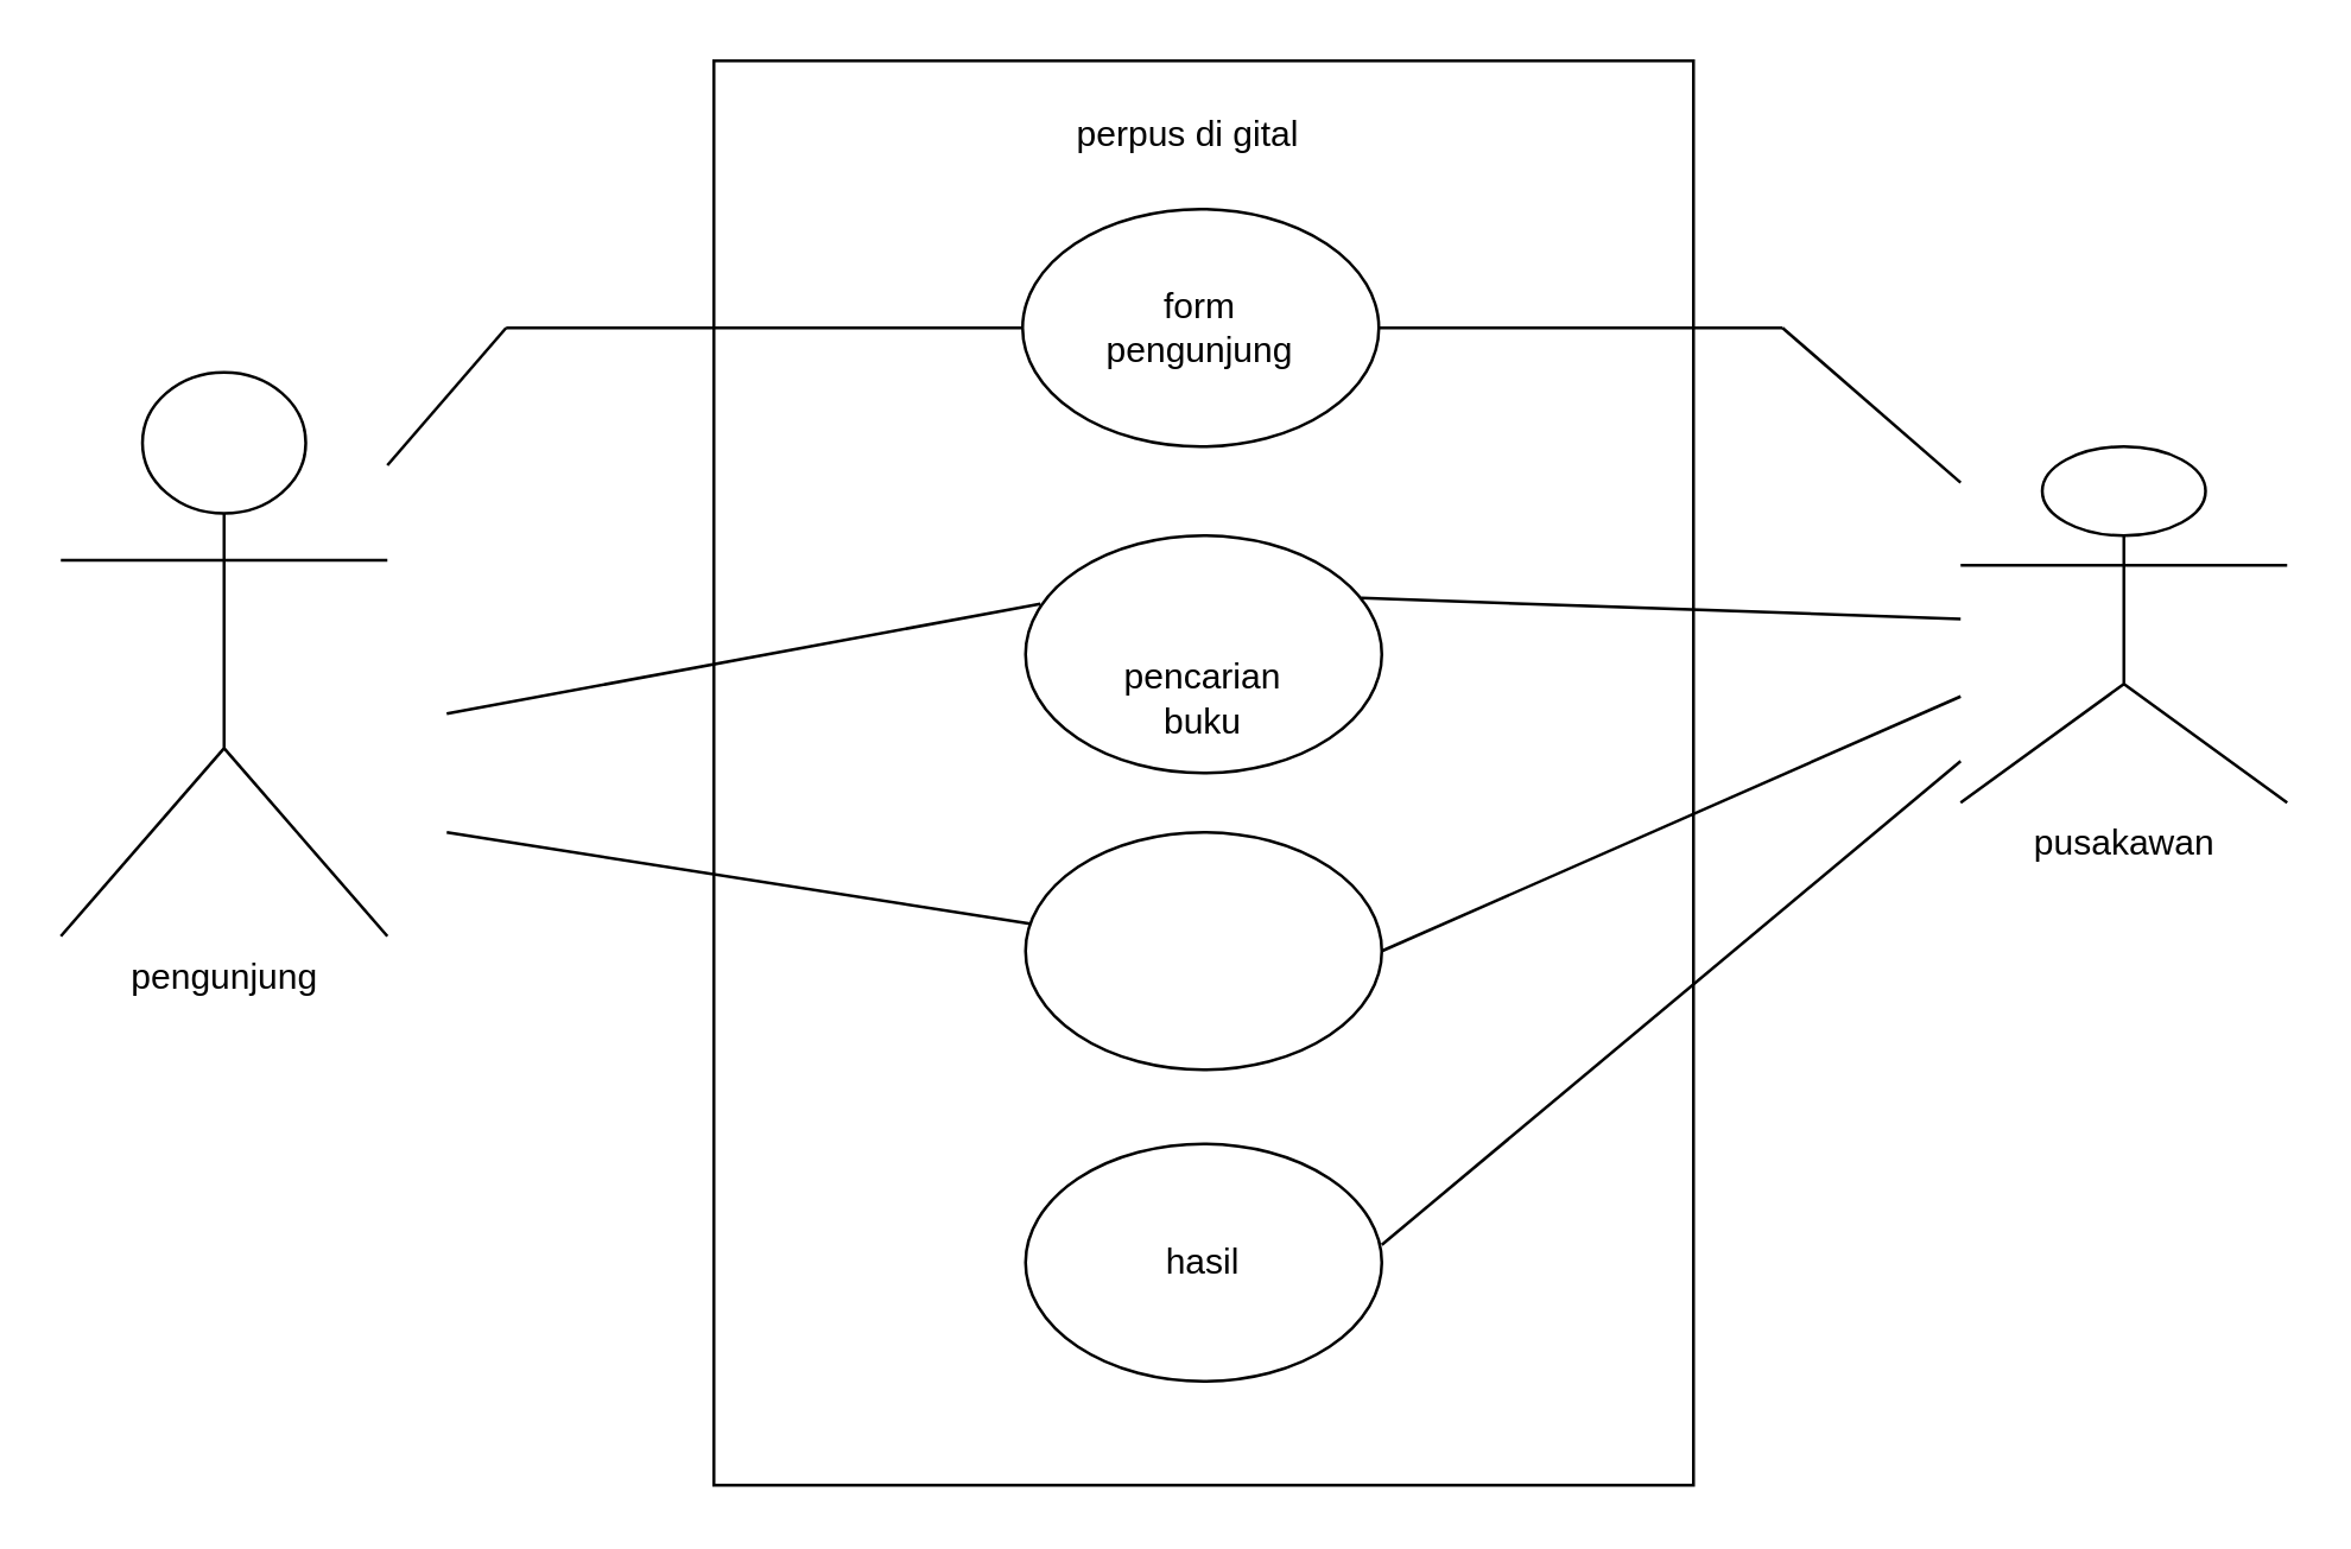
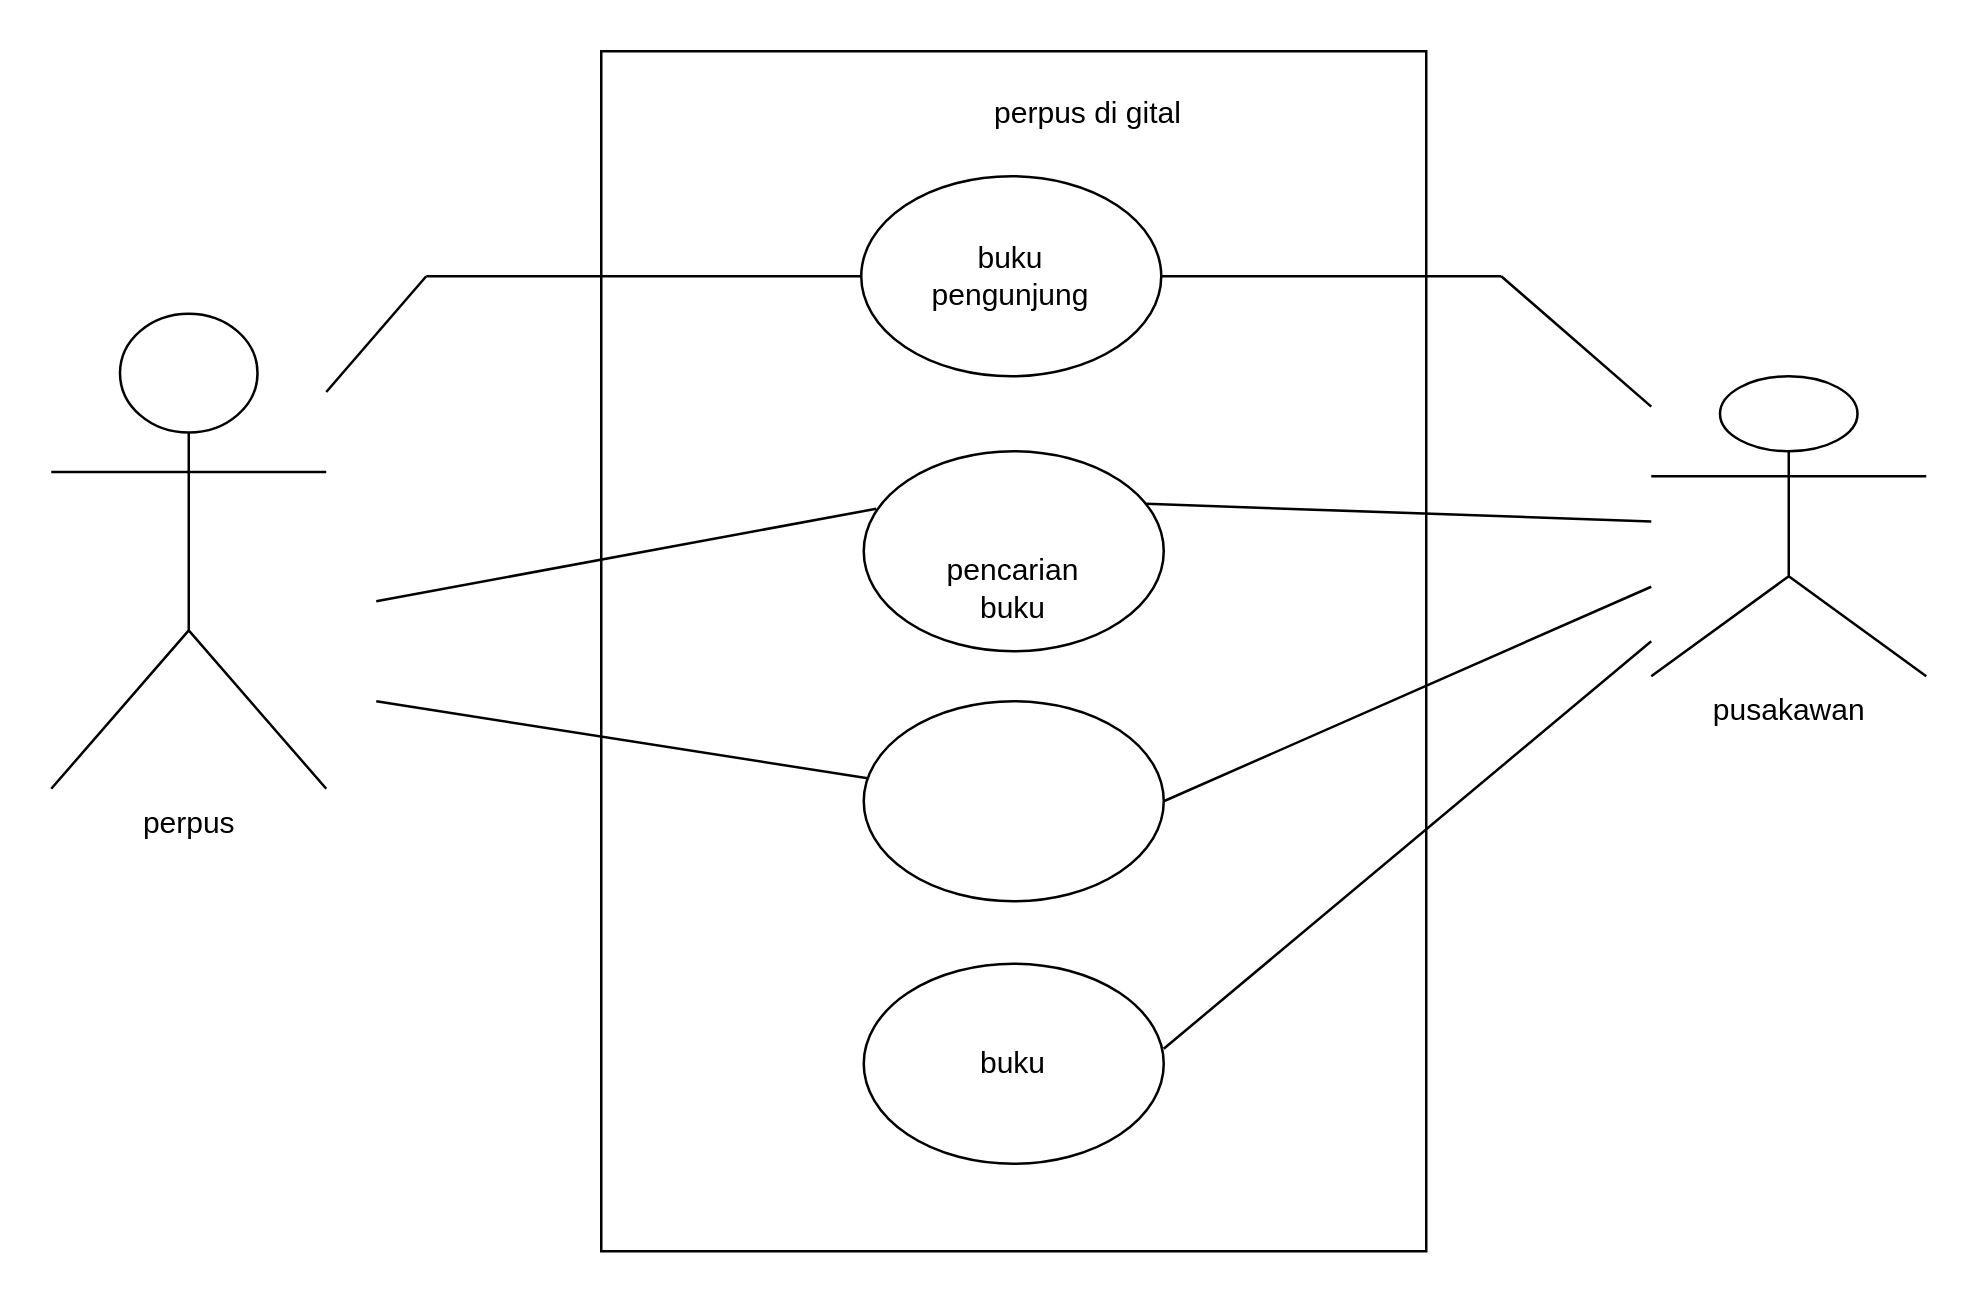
- <mxCell id="4" value="perpus di gital" style="text;strokeColor=none;align=center;fillColor=none;html=1;verticalAlign=middle;whiteSpace=wrap;rounded=0;" vertex="1" parent="1"><mxGeometry x="360" y="30" width="80" height="30" as="geometry" /></mxCell>
+ <mxCell id="4" value="perpus di gital" style="text;strokeColor=none;align=center;fillColor=none;html=1;verticalAlign=middle;whiteSpace=wrap;rounded=0;" vertex="1" parent="1"><mxGeometry x="395" y="30" width="80" height="30" as="geometry" /></mxCell>
- <mxCell id="7" value="form pengunjung" style="text;strokeColor=none;align=center;fillColor=none;html=1;verticalAlign=middle;whiteSpace=wrap;rounded=0;" vertex="1" parent="1"><mxGeometry x="374" y="95" width="60" height="30" as="geometry" /></mxCell>
+ <mxCell id="7" value="buku pengunjung" style="text;strokeColor=none;align=center;fillColor=none;html=1;verticalAlign=middle;whiteSpace=wrap;rounded=0;" vertex="1" parent="1"><mxGeometry x="374" y="95" width="60" height="30" as="geometry" /></mxCell>
- <mxCell id="3" value="pengunjung" style="shape=umlActor;verticalLabelPosition=bottom;verticalAlign=top;html=1;outlineConnect=0;" vertex="1" parent="1"><mxGeometry x="20" y="125" width="110" height="190" as="geometry" /></mxCell>
+ <mxCell id="3" value="perpus" style="shape=umlActor;verticalLabelPosition=bottom;verticalAlign=top;html=1;outlineConnect=0;" vertex="1" parent="1"><mxGeometry x="20" y="125" width="110" height="190" as="geometry" /></mxCell>
- <mxCell id="11" value="hasil" style="text;strokeColor=none;align=center;fillColor=none;html=1;verticalAlign=middle;whiteSpace=wrap;rounded=0;" vertex="1" parent="1"><mxGeometry x="375" y="410" width="60" height="30" as="geometry" /></mxCell>
+ <mxCell id="11" value="buku" style="text;strokeColor=none;align=center;fillColor=none;html=1;verticalAlign=middle;whiteSpace=wrap;rounded=0;" vertex="1" parent="1"><mxGeometry x="375" y="410" width="60" height="30" as="geometry" /></mxCell>
